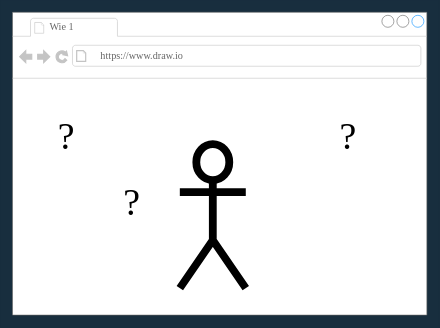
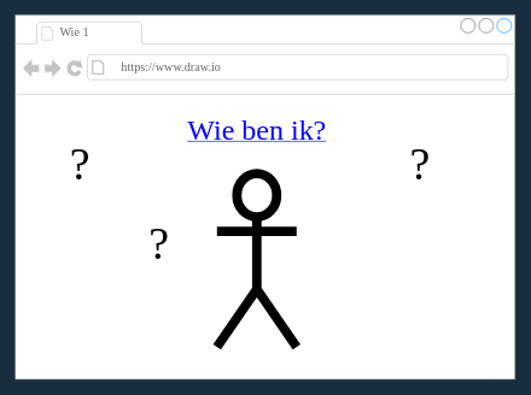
+ <mxCell id="5" value="&lt;font style=&quot;font-size: 40px;&quot;&gt;Wie ben ik?&lt;/font&gt;" style="shape=rectangle;strokeColor=none;fillColor=none;linkText=;fontSize=17;fontColor=#0000ff;fontStyle=4;html=1;align=center;labelBackgroundColor=none;strokeWidth=13;fontFamily=Times New Roman;" vertex="1" parent="2"><mxGeometry x="219" y="120" width="230" height="80" as="geometry" /></mxCell>
